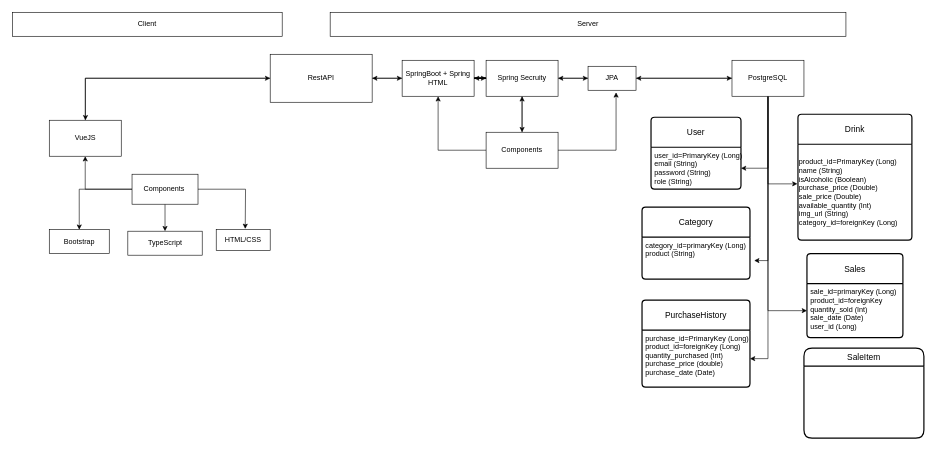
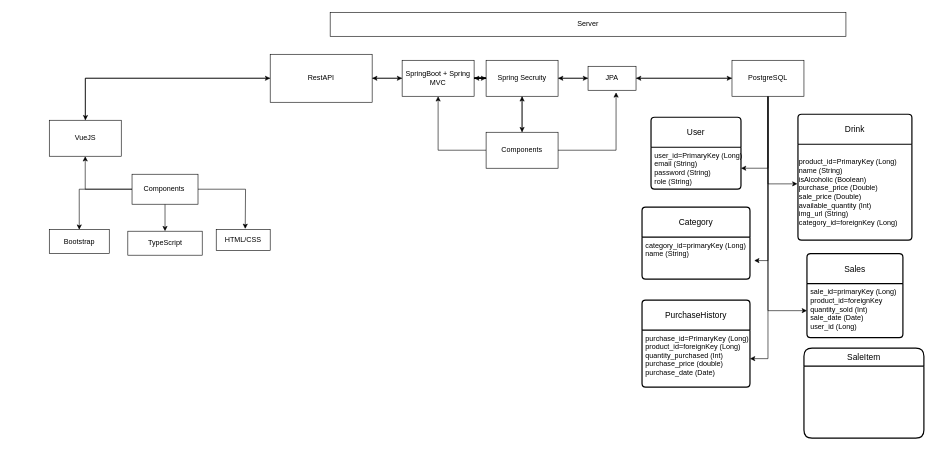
- <mxCell id="6" value="Client" style="rounded=0;whiteSpace=wrap;html=1;" parent="1" vertex="1"><mxGeometry x="20" y="20" width="450" height="40" as="geometry" /></mxCell>
- <mxCell id="30" value="SpringBoot + Spring HTML" style="rounded=0;whiteSpace=wrap;html=1;" parent="1" vertex="1"><mxGeometry x="670" y="100" width="120" height="60" as="geometry" /></mxCell>
+ <mxCell id="30" value="SpringBoot + Spring MVC" style="rounded=0;whiteSpace=wrap;html=1;" parent="1" vertex="1"><mxGeometry x="670" y="100" width="120" height="60" as="geometry" /></mxCell>
- <mxCell id="41" value="category_id=primaryKey (Long)&lt;br&gt;product (String)" style="align=left;strokeColor=none;fillColor=none;spacingLeft=4;fontSize=12;verticalAlign=top;resizable=0;rotatable=0;part=1;html=1;" parent="40" vertex="1"><mxGeometry y="50" width="180" height="70" as="geometry" /></mxCell>
+ <mxCell id="41" value="category_id=primaryKey (Long)&lt;br&gt;name (String)" style="align=left;strokeColor=none;fillColor=none;spacingLeft=4;fontSize=12;verticalAlign=top;resizable=0;rotatable=0;part=1;html=1;" parent="40" vertex="1"><mxGeometry y="50" width="180" height="70" as="geometry" /></mxCell>
